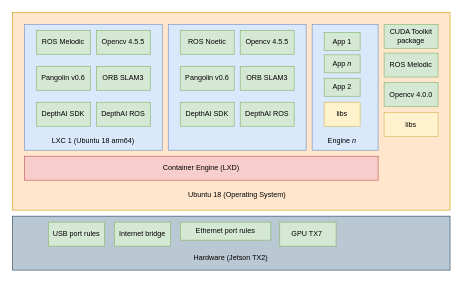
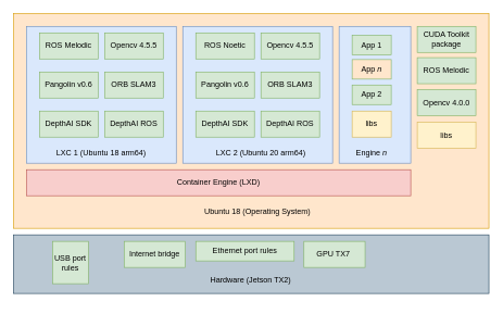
- <mxCell id="37" value="App &lt;i&gt;n&lt;/i&gt;" style="rounded=0;whiteSpace=wrap;html=1;fillColor=#d5e8d4;strokeColor=#82b366;" vertex="1" parent="33"><mxGeometry x="20" y="51" width="60" height="30" as="geometry" /></mxCell>
+ <mxCell id="37" value="App &lt;i&gt;n&lt;/i&gt;" style="rounded=0;whiteSpace=wrap;html=1;fillColor=#ffe6cc;strokeColor=#82b366;" vertex="1" parent="33"><mxGeometry x="20" y="51" width="60" height="30" as="geometry" /></mxCell>
+ <mxCell id="24" value="LXC 2 (Ubuntu 20 arm64)" style="text;html=1;strokeColor=none;fillColor=none;align=center;verticalAlign=middle;whiteSpace=wrap;rounded=0;" vertex="1" parent="16"><mxGeometry x="40" y="180" width="160" height="30" as="geometry" /></mxCell>
- <mxCell id="28" value="USB port rules" style="rounded=0;whiteSpace=wrap;html=1;fillColor=#d5e8d4;strokeColor=#82b366;" vertex="1" parent="25"><mxGeometry x="59.999" y="10" width="93.857" height="40" as="geometry" /></mxCell>
+ <mxCell id="28" value="USB port rules" style="rounded=0;whiteSpace=wrap;html=1;fillColor=#d5e8d4;strokeColor=#82b366;" vertex="1" parent="25"><mxGeometry x="59.999" y="10" width="55" height="65" as="geometry" /></mxCell>
